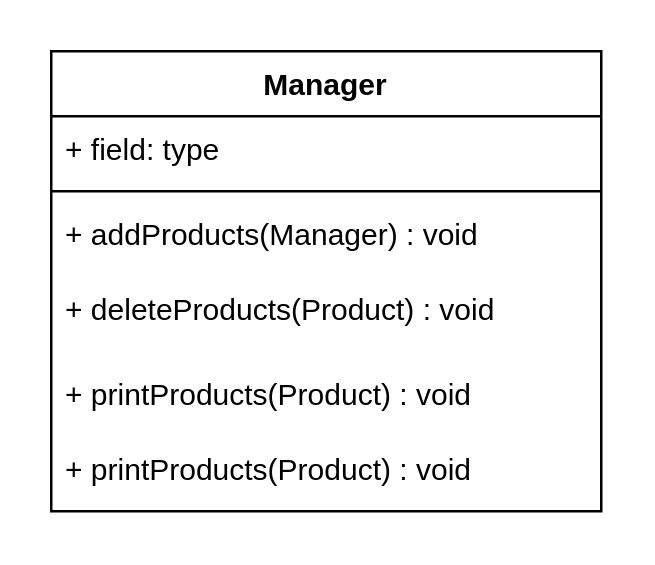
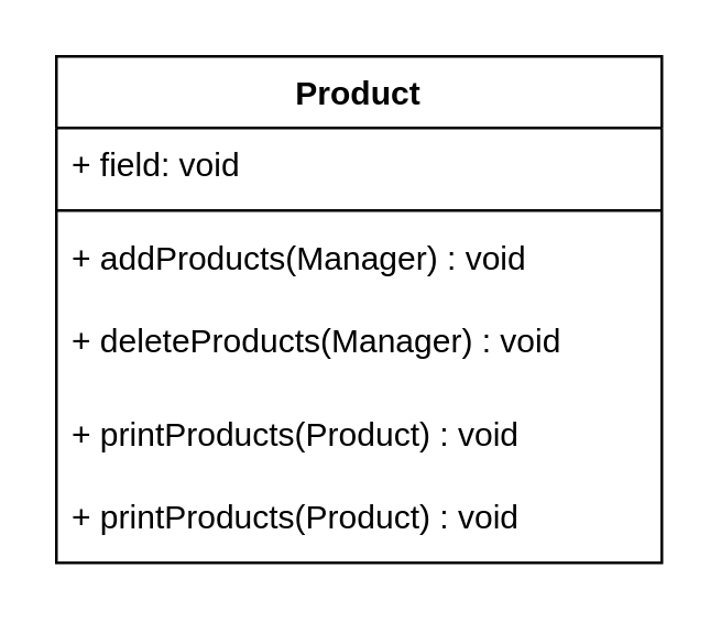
- <mxCell id="2" value="Manager" style="swimlane;fontStyle=1;align=center;verticalAlign=top;childLayout=stackLayout;horizontal=1;startSize=26;horizontalStack=0;resizeParent=1;resizeParentMax=0;resizeLast=0;collapsible=1;marginBottom=0;whiteSpace=wrap;html=1;" parent="1" vertex="1"><mxGeometry x="20" y="20" width="220" height="184" as="geometry" /></mxCell>
+ <mxCell id="2" value="Product" style="swimlane;fontStyle=1;align=center;verticalAlign=top;childLayout=stackLayout;horizontal=1;startSize=26;horizontalStack=0;resizeParent=1;resizeParentMax=0;resizeLast=0;collapsible=1;marginBottom=0;whiteSpace=wrap;html=1;" parent="1" vertex="1"><mxGeometry x="20" y="20" width="220" height="184" as="geometry" /></mxCell>
- <mxCell id="3" value="+ field: type" style="text;strokeColor=none;fillColor=none;align=left;verticalAlign=top;spacingLeft=4;spacingRight=4;overflow=hidden;rotatable=0;points=[[0,0.5],[1,0.5]];portConstraint=eastwest;whiteSpace=wrap;html=1;" parent="2" vertex="1"><mxGeometry y="26" width="220" height="26" as="geometry" /></mxCell>
+ <mxCell id="3" value="+ field: void" style="text;strokeColor=none;fillColor=none;align=left;verticalAlign=top;spacingLeft=4;spacingRight=4;overflow=hidden;rotatable=0;points=[[0,0.5],[1,0.5]];portConstraint=eastwest;whiteSpace=wrap;html=1;" parent="2" vertex="1"><mxGeometry y="26" width="220" height="26" as="geometry" /></mxCell>
- <mxCell id="6" value="+ deleteProducts(Product) : void" style="text;strokeColor=none;fillColor=none;align=left;verticalAlign=top;spacingLeft=4;spacingRight=4;overflow=hidden;rotatable=0;points=[[0,0.5],[1,0.5]];portConstraint=eastwest;whiteSpace=wrap;html=1;" vertex="1" parent="2"><mxGeometry y="90" width="220" height="34" as="geometry" /></mxCell>
+ <mxCell id="6" value="+ deleteProducts(Manager) : void" style="text;strokeColor=none;fillColor=none;align=left;verticalAlign=top;spacingLeft=4;spacingRight=4;overflow=hidden;rotatable=0;points=[[0,0.5],[1,0.5]];portConstraint=eastwest;whiteSpace=wrap;html=1;" vertex="1" parent="2"><mxGeometry y="90" width="220" height="34" as="geometry" /></mxCell>
